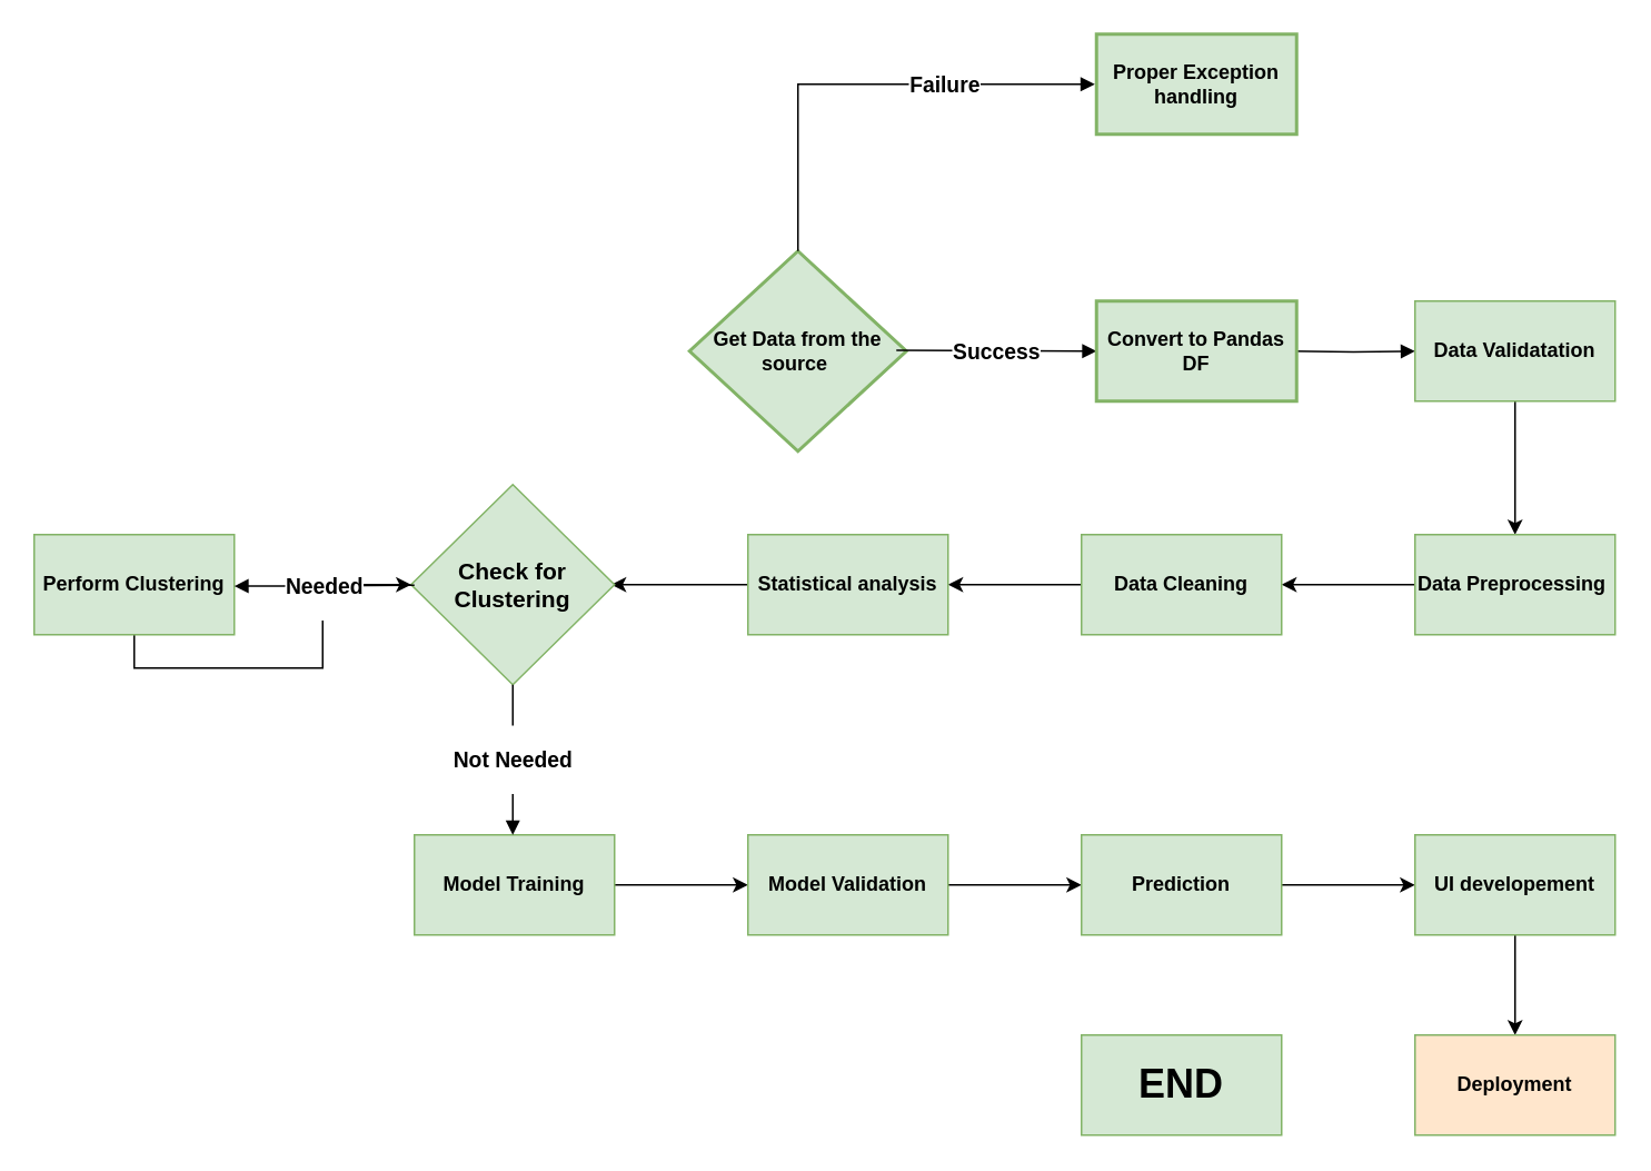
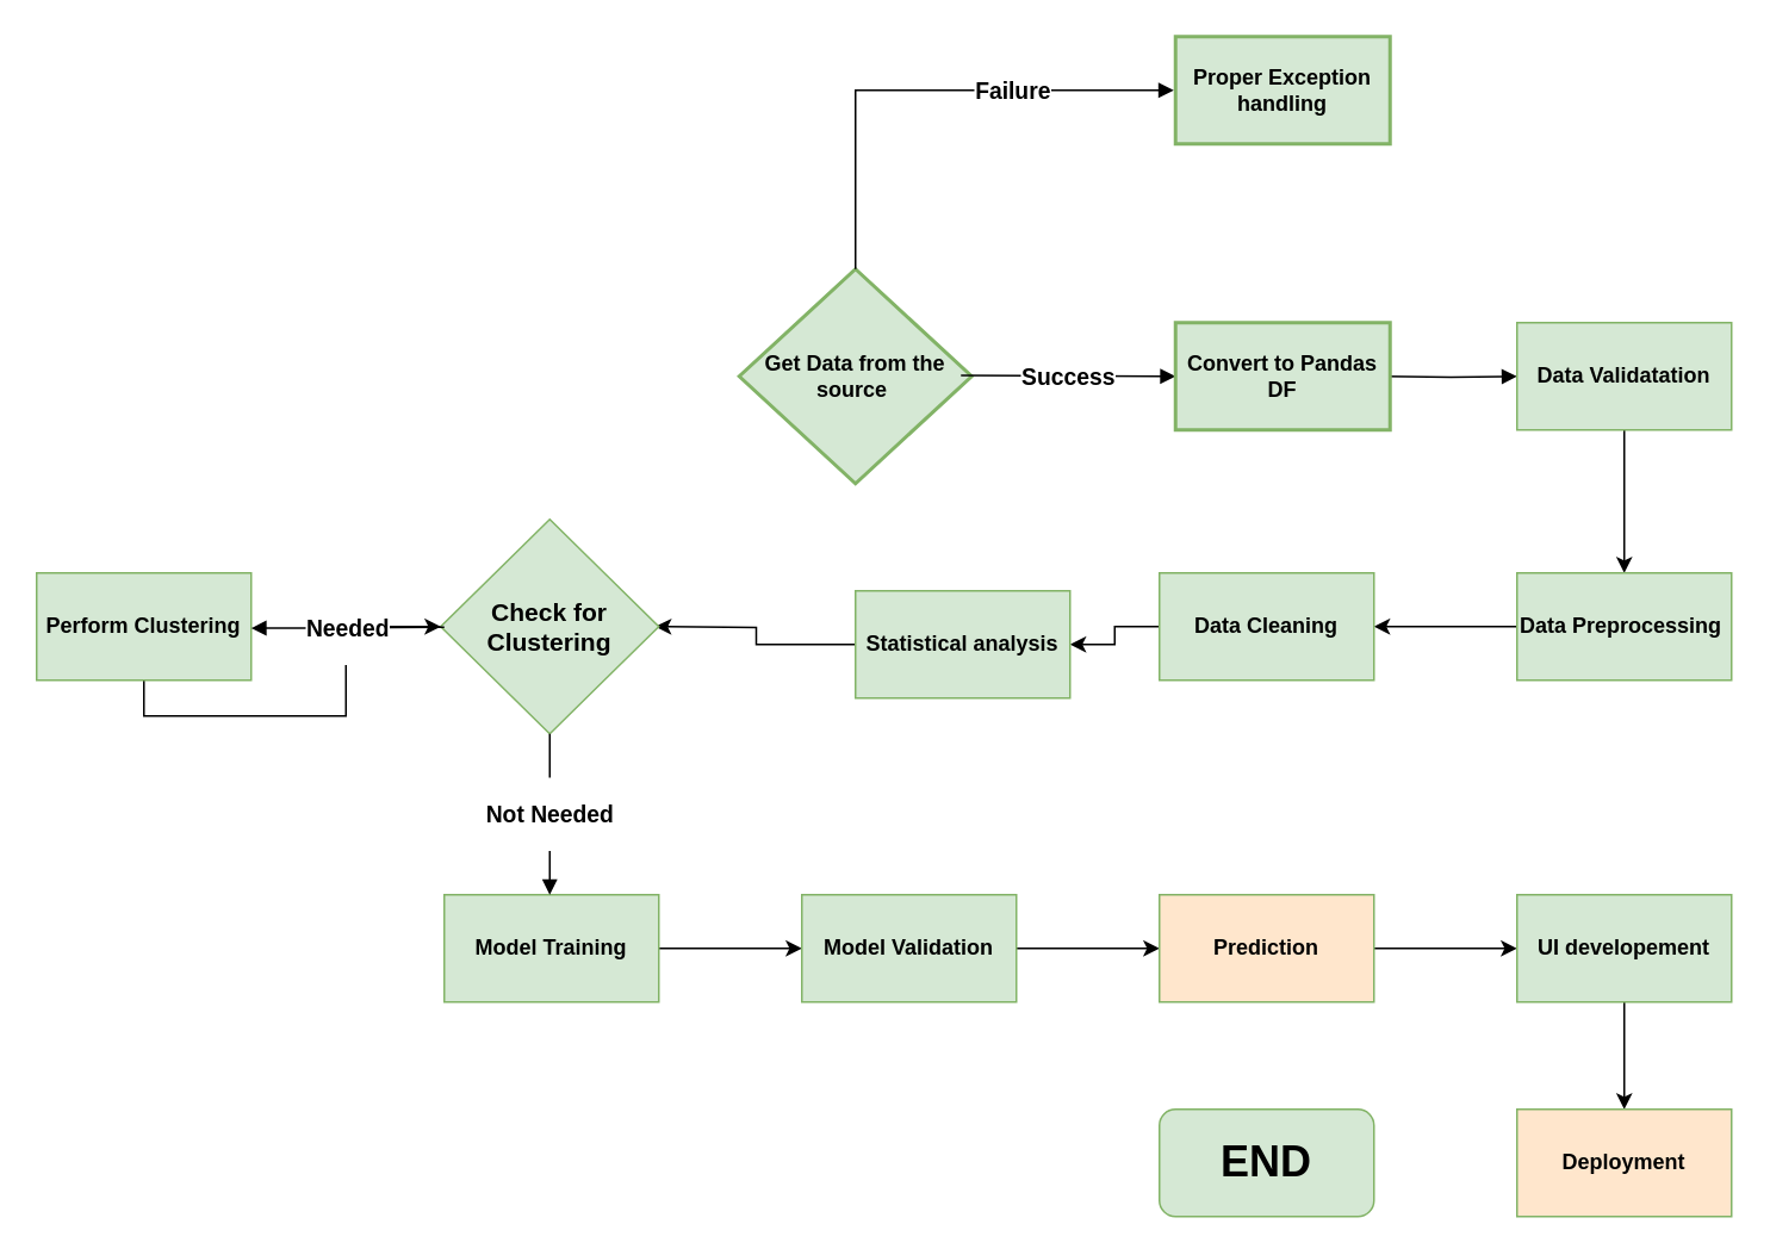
- <mxCell id="15" value="&lt;h4&gt;Statistical analysis&lt;/h4&gt;" style="whiteSpace=wrap;html=1;fillColor=#d5e8d4;strokeColor=#82b366;" vertex="1" parent="1"><mxGeometry x="448" y="320" width="120" height="60" as="geometry" /></mxCell>
+ <mxCell id="15" value="&lt;h4&gt;Statistical analysis&lt;/h4&gt;" style="whiteSpace=wrap;html=1;fillColor=#d5e8d4;strokeColor=#82b366;" vertex="1" parent="1"><mxGeometry x="478" y="330" width="120" height="60" as="geometry" /></mxCell>
- <mxCell id="26" value="&lt;b&gt;Prediction&lt;/b&gt;" style="whiteSpace=wrap;html=1;fillColor=#d5e8d4;strokeColor=#82b366;" vertex="1" parent="1"><mxGeometry x="648" y="500" width="120" height="60" as="geometry" /></mxCell>
+ <mxCell id="26" value="&lt;b&gt;Prediction&lt;/b&gt;" style="whiteSpace=wrap;html=1;fillColor=#ffe6cc;strokeColor=#82b366;" vertex="1" parent="1"><mxGeometry x="648" y="500" width="120" height="60" as="geometry" /></mxCell>
- <mxCell id="30" value="&lt;font style=&quot;font-size: 24px;&quot;&gt;&lt;b&gt;END&lt;/b&gt;&lt;/font&gt;" style="whiteSpace=wrap;html=1;fillColor=#d5e8d4;strokeColor=#82b366;" vertex="1" parent="1"><mxGeometry x="648" y="620" width="120" height="60" as="geometry" /></mxCell>
+ <mxCell id="30" value="&lt;font style=&quot;font-size: 24px;&quot;&gt;&lt;b&gt;END&lt;/b&gt;&lt;/font&gt;" style="whiteSpace=wrap;html=1;fillColor=#d5e8d4;strokeColor=#82b366;rounded=1;" vertex="1" parent="1"><mxGeometry x="648" y="620" width="120" height="60" as="geometry" /></mxCell>
